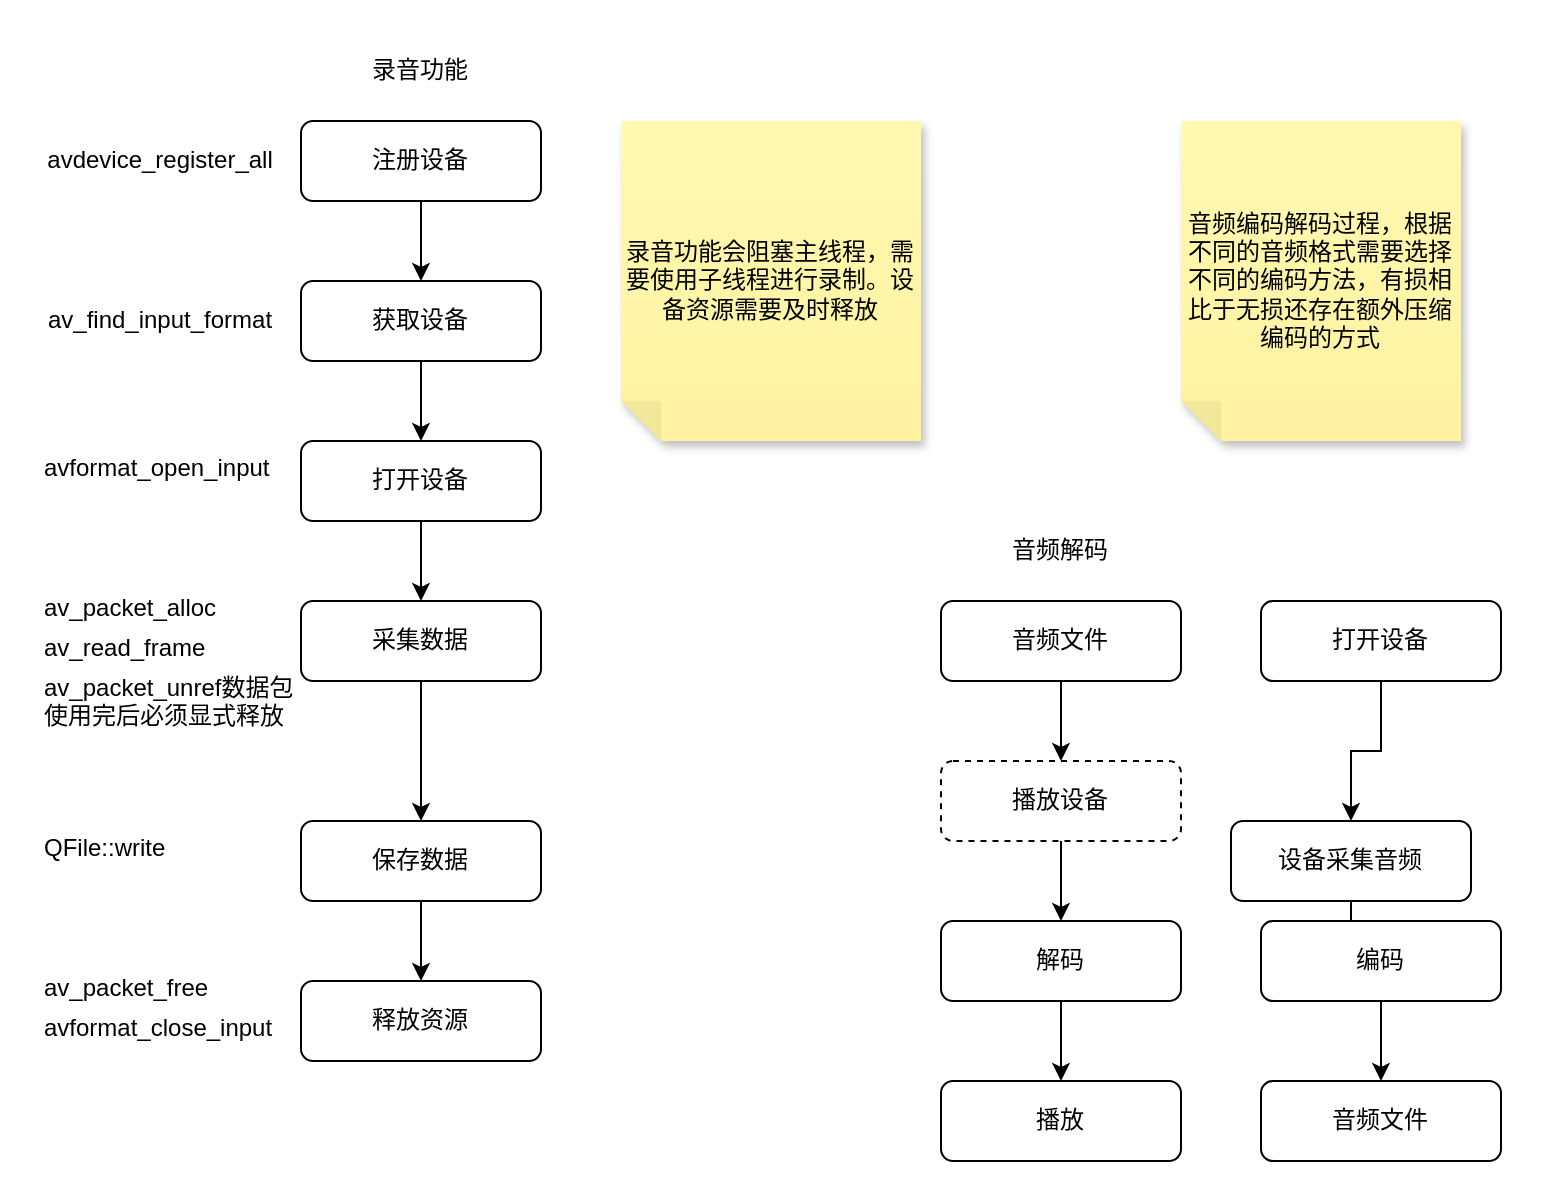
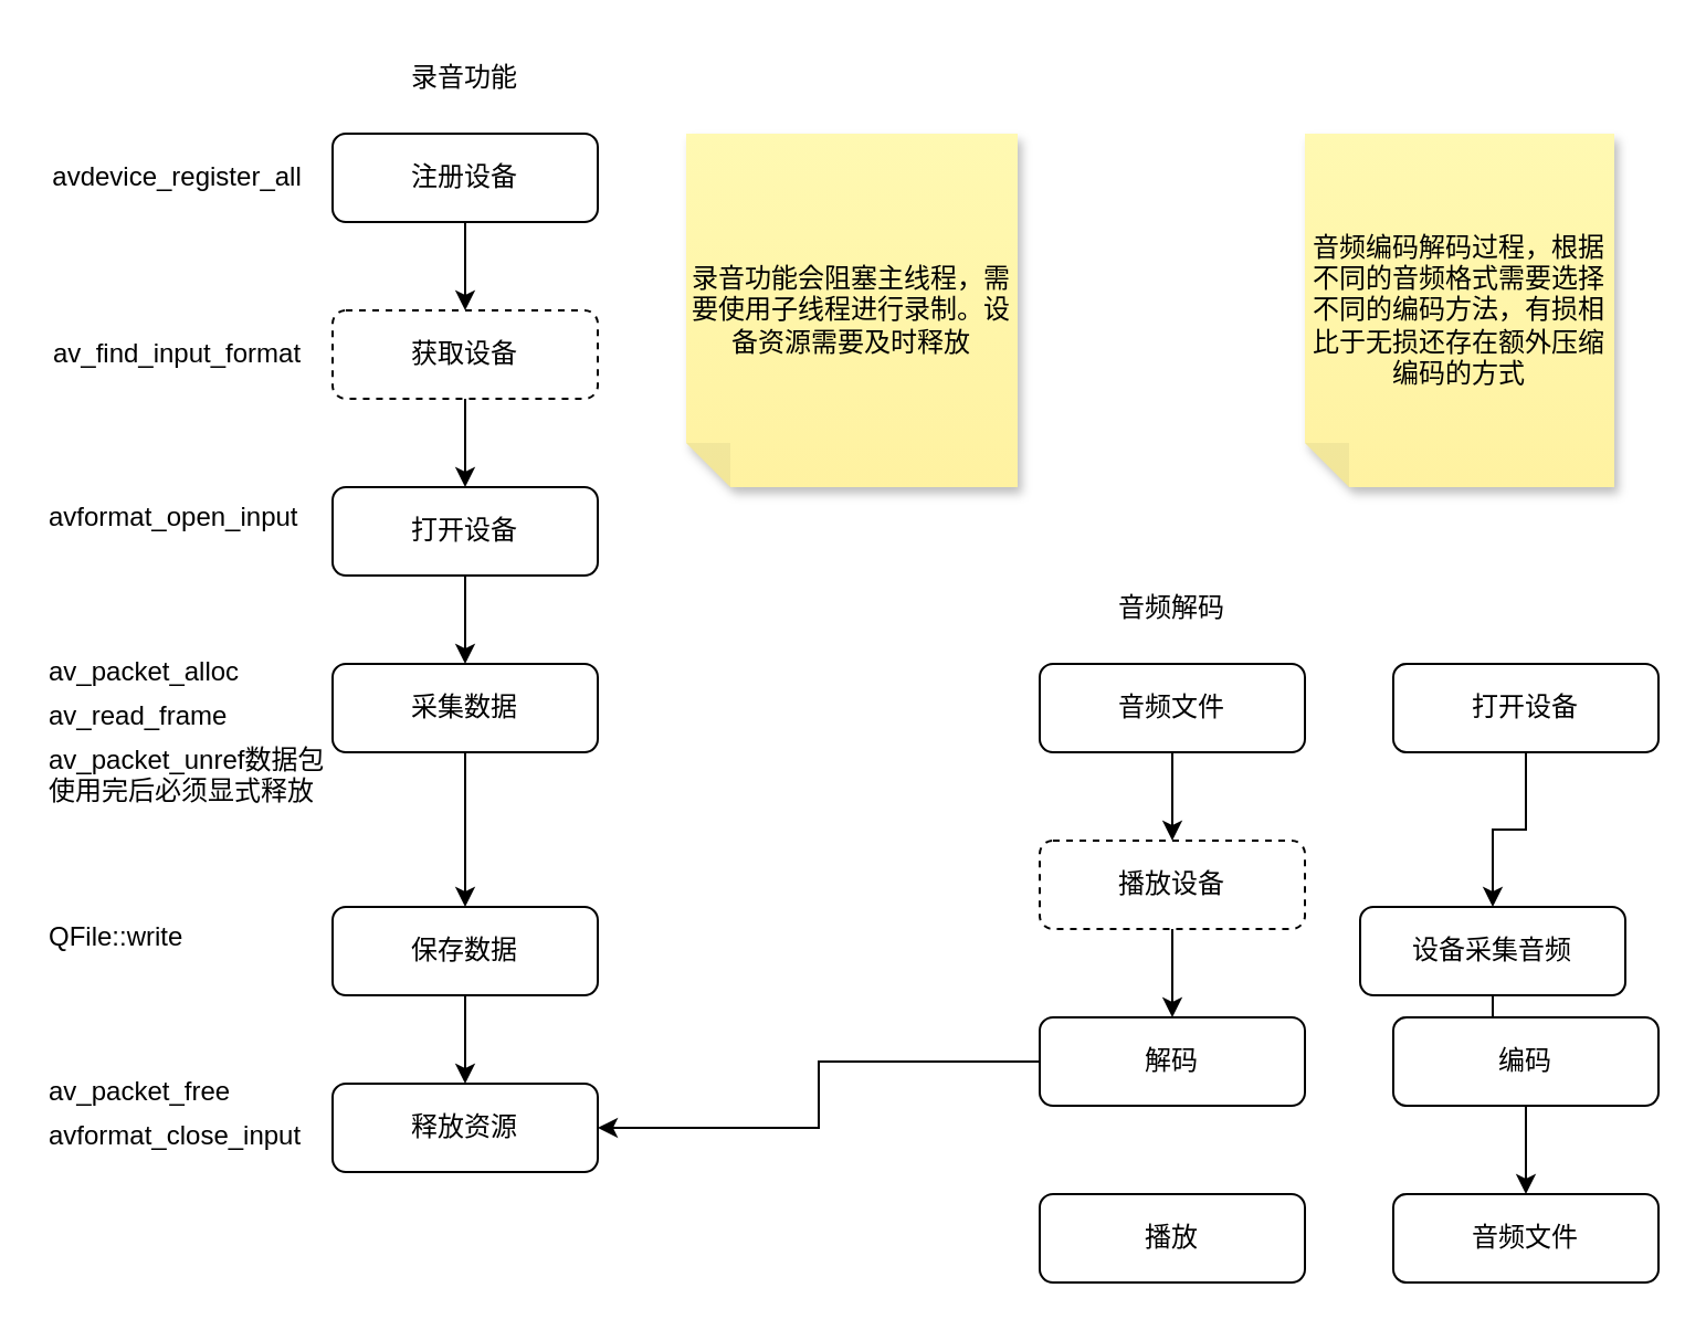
- <mxCell id="6" value="获取设备" style="rounded=1;whiteSpace=wrap;html=1;" parent="1" vertex="1"><mxGeometry x="150" y="140" width="120" height="40" as="geometry" /></mxCell>
+ <mxCell id="6" value="获取设备" style="rounded=1;whiteSpace=wrap;html=1;dashed=1;" parent="1" vertex="1"><mxGeometry x="150" y="140" width="120" height="40" as="geometry" /></mxCell>
- <mxCell id="29" value="" style="edgeStyle=orthogonalEdgeStyle;rounded=0;orthogonalLoop=1;jettySize=auto;html=1;" edge="1" parent="1" source="30" target="31"><mxGeometry relative="1" as="geometry" /></mxCell>
+ <mxCell id="29" value="" style="edgeStyle=orthogonalEdgeStyle;rounded=0;orthogonalLoop=1;jettySize=auto;html=1;" edge="1" parent="1" source="30" target="13"><mxGeometry relative="1" as="geometry" /></mxCell>
